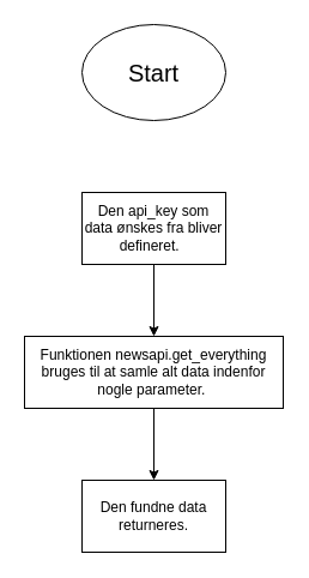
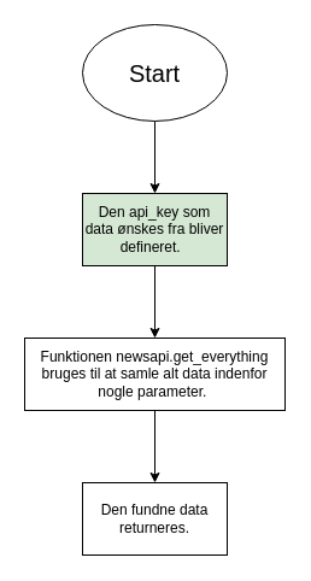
+ <mxCell id="2" style="edgeStyle=orthogonalEdgeStyle;rounded=0;orthogonalLoop=1;jettySize=auto;html=1;exitX=0.5;exitY=1;exitDx=0;exitDy=0;entryX=0.5;entryY=0;entryDx=0;entryDy=0;" edge="1" parent="1" source="3" target="5"><mxGeometry relative="1" as="geometry" /></mxCell>
- <mxCell id="5" value="Den api_key som data ønskes fra bliver defineret.&amp;nbsp;&amp;nbsp;" style="rounded=0;whiteSpace=wrap;html=1;" vertex="1" parent="1"><mxGeometry x="68" y="160" width="120" height="60" as="geometry" /></mxCell>
+ <mxCell id="5" value="Den api_key som data ønskes fra bliver defineret.&amp;nbsp;&amp;nbsp;" style="rounded=0;whiteSpace=wrap;html=1;fillColor=#d5e8d4;" vertex="1" parent="1"><mxGeometry x="68" y="160" width="120" height="60" as="geometry" /></mxCell>
